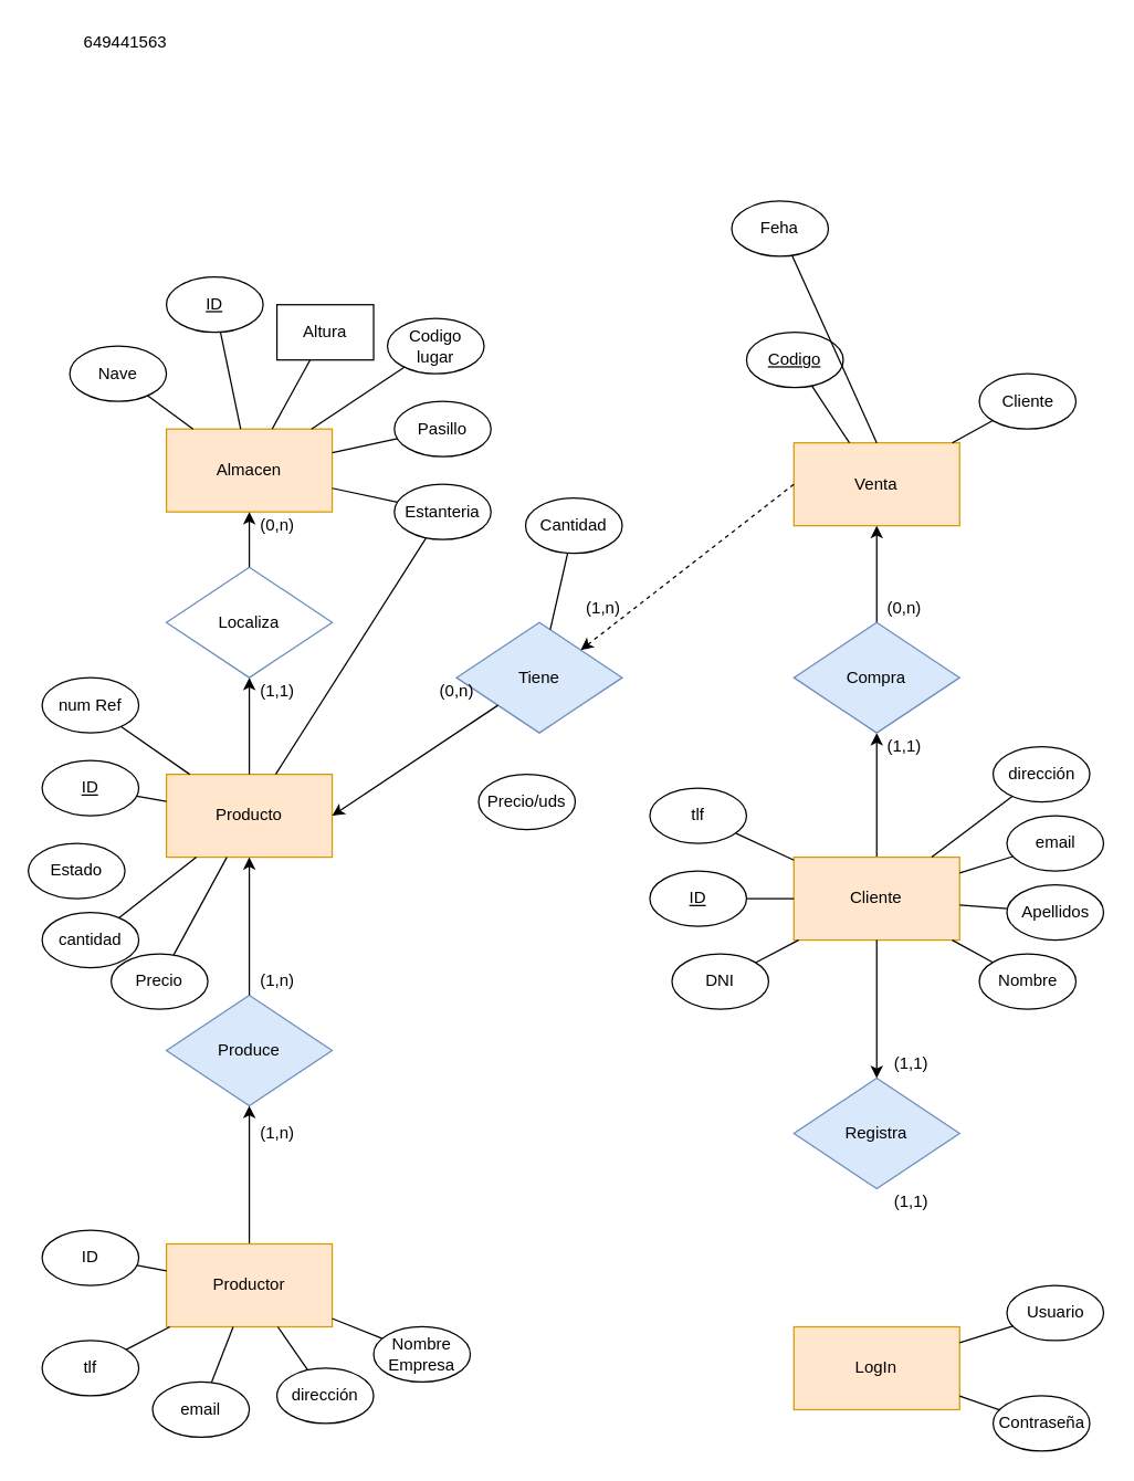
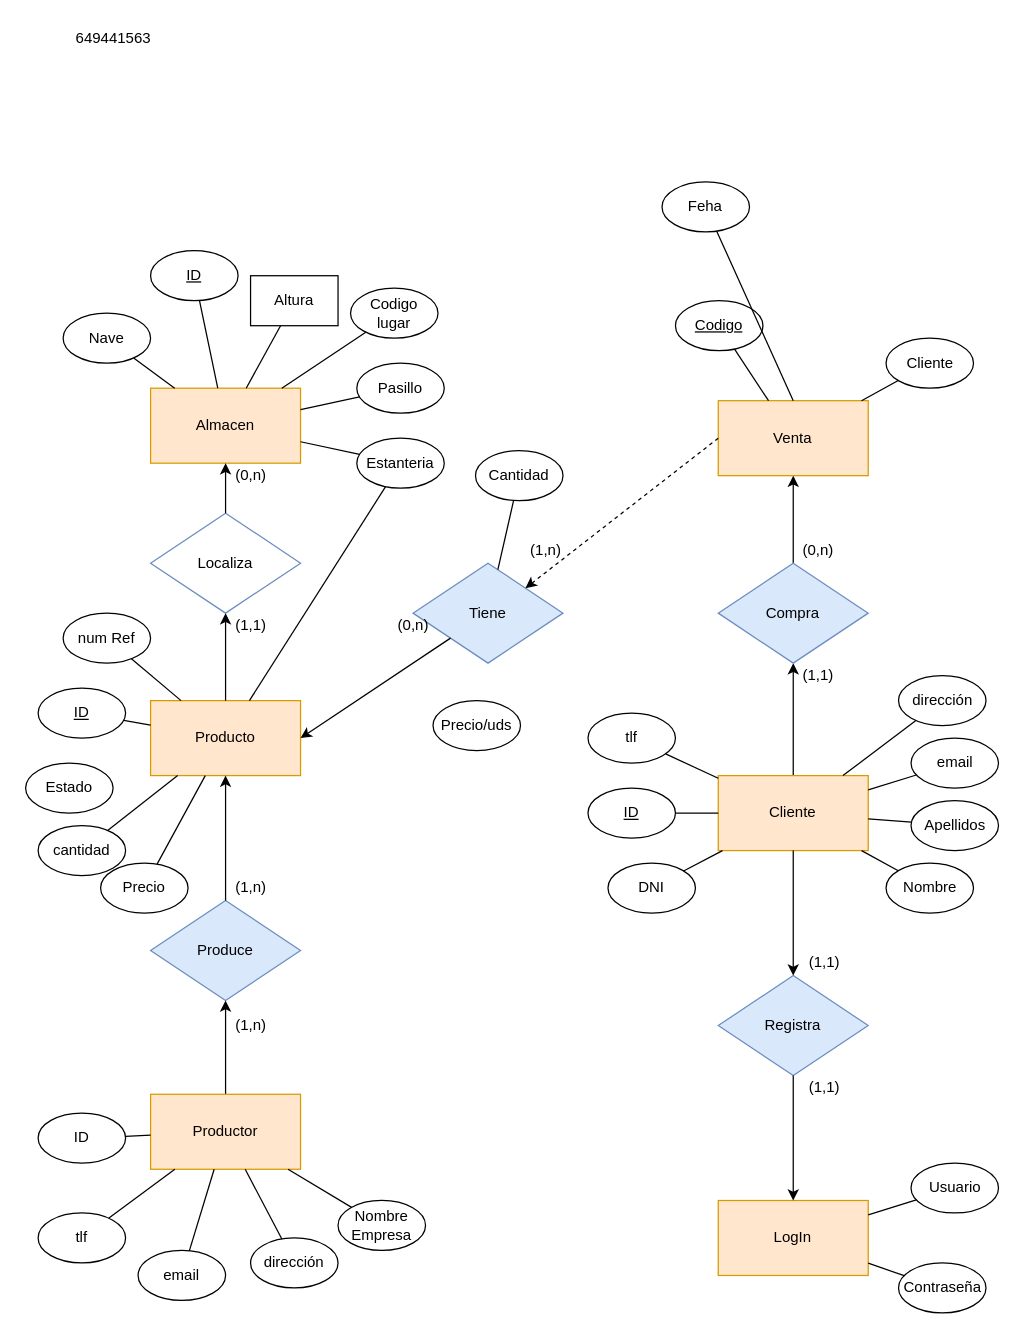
- <mxCell id="4" value="num Ref" style="ellipse;whiteSpace=wrap;html=1;" vertex="1" parent="1"><mxGeometry x="30" y="490" width="70" height="40" as="geometry" /></mxCell>
+ <mxCell id="4" value="num Ref" style="ellipse;whiteSpace=wrap;html=1;" vertex="1" parent="1"><mxGeometry x="50" y="490" width="70" height="40" as="geometry" /></mxCell>
+ <mxCell id="67" value="" style="endArrow=classic;html=1;rounded=0;exitX=0.5;exitY=1;exitDx=0;exitDy=0;" edge="1" parent="1" source="64" target="65"><mxGeometry width="50" height="50" relative="1" as="geometry"><mxPoint x="578.5" y="900" as="sourcePoint" /><mxPoint x="628.5" y="850" as="targetPoint" /></mxGeometry></mxCell>
- <mxCell id="31" value="Productor" style="rounded=0;whiteSpace=wrap;html=1;fillColor=#ffe6cc;strokeColor=#d79b00;" vertex="1" parent="1"><mxGeometry x="120" y="900" width="120" height="60" as="geometry" /></mxCell>
+ <mxCell id="31" value="Productor" style="rounded=0;whiteSpace=wrap;html=1;fillColor=#ffe6cc;strokeColor=#d79b00;" vertex="1" parent="1"><mxGeometry x="120" y="875" width="120" height="60" as="geometry" /></mxCell>
